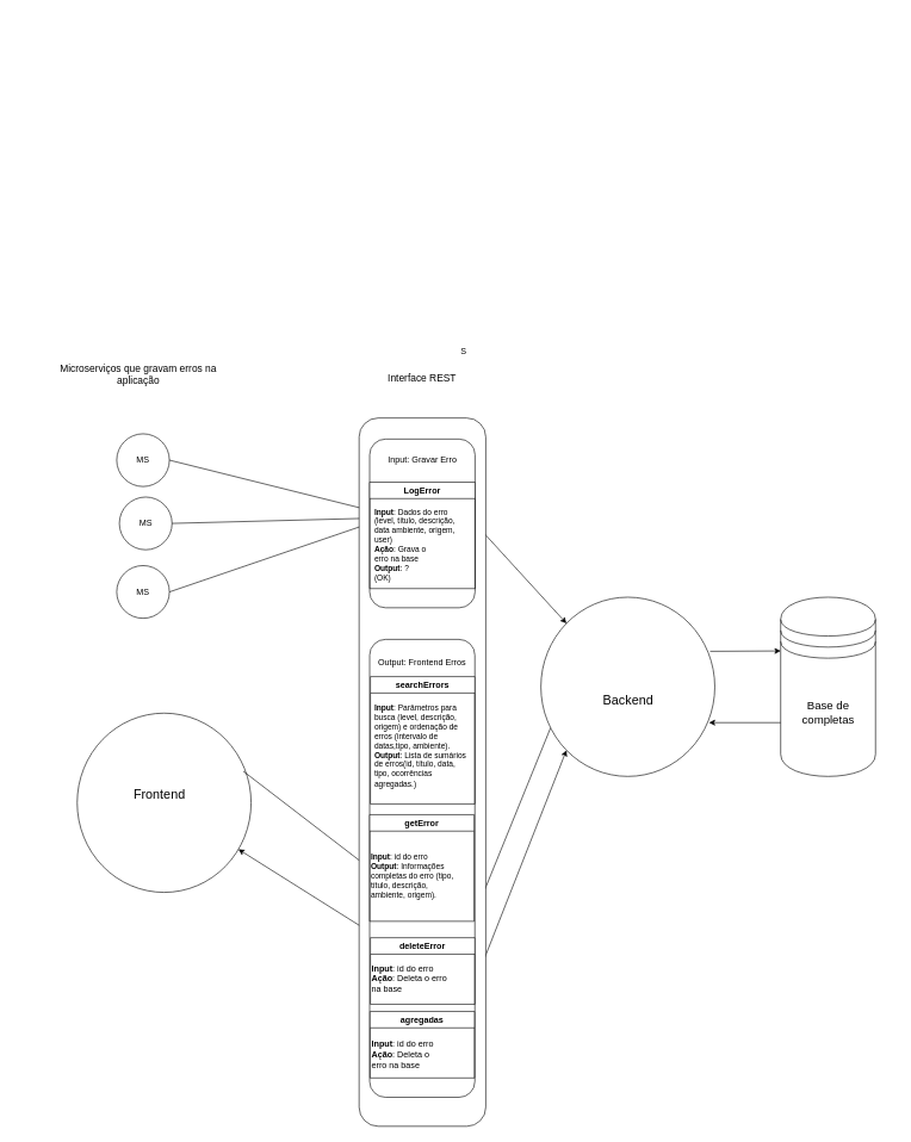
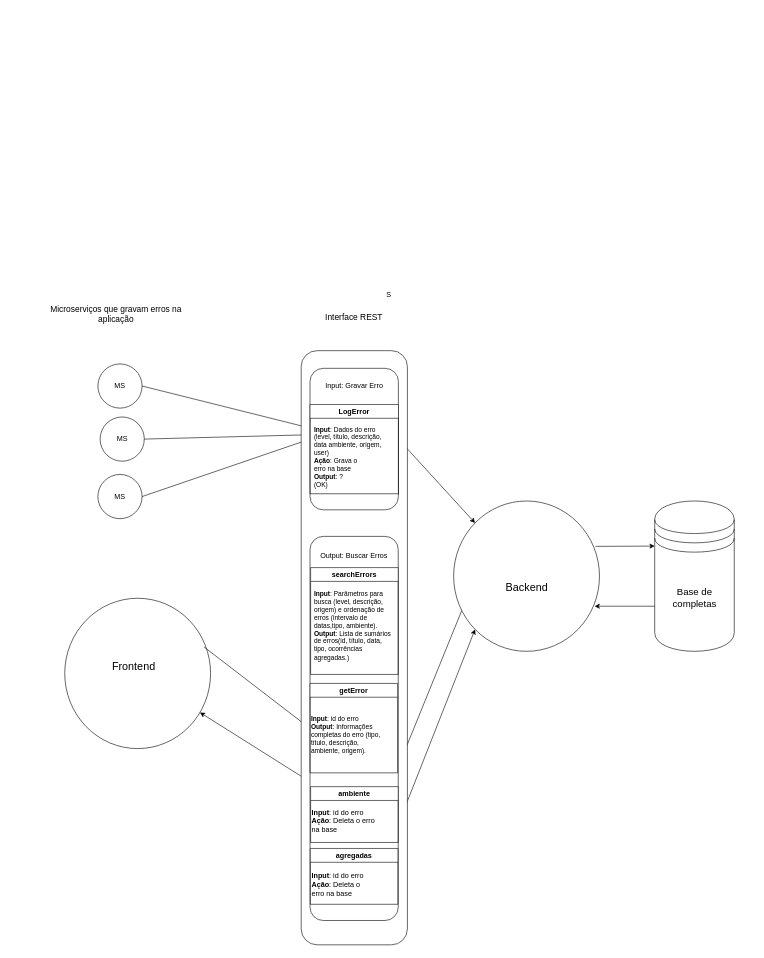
- <mxCell id="54" value="Output: Frontend Erros" style="text;html=1;strokeColor=none;fillColor=none;align=center;verticalAlign=middle;whiteSpace=wrap;rounded=0;" parent="50" vertex="1"><mxGeometry y="287.317" width="147.267" height="51.57" as="geometry" /></mxCell>
+ <mxCell id="54" value="Output: Buscar Erros" style="text;html=1;strokeColor=none;fillColor=none;align=center;verticalAlign=middle;whiteSpace=wrap;rounded=0;" parent="50" vertex="1"><mxGeometry y="287.317" width="147.267" height="51.57" as="geometry" /></mxCell>
- <mxCell id="61" value="deleteError" style="swimlane;" vertex="1" parent="50"><mxGeometry x="1" y="697" width="146" height="93" as="geometry" /></mxCell>
+ <mxCell id="61" value="ambiente" style="swimlane;" vertex="1" parent="50"><mxGeometry x="1" y="697" width="146" height="93" as="geometry" /></mxCell>
